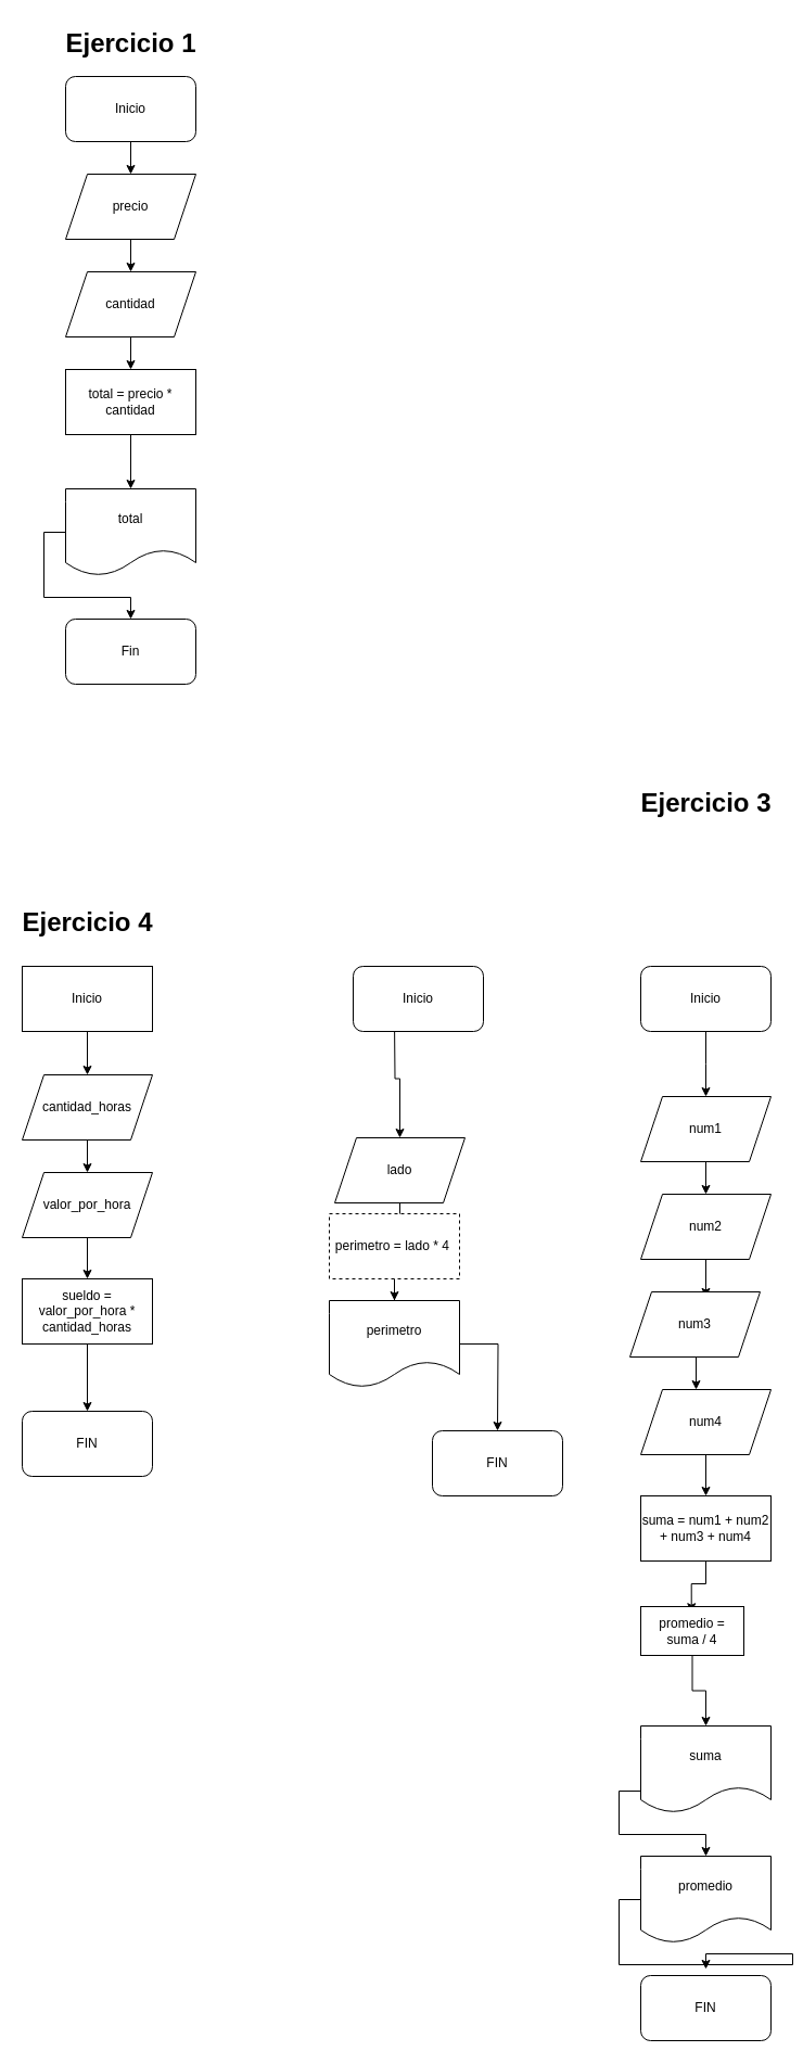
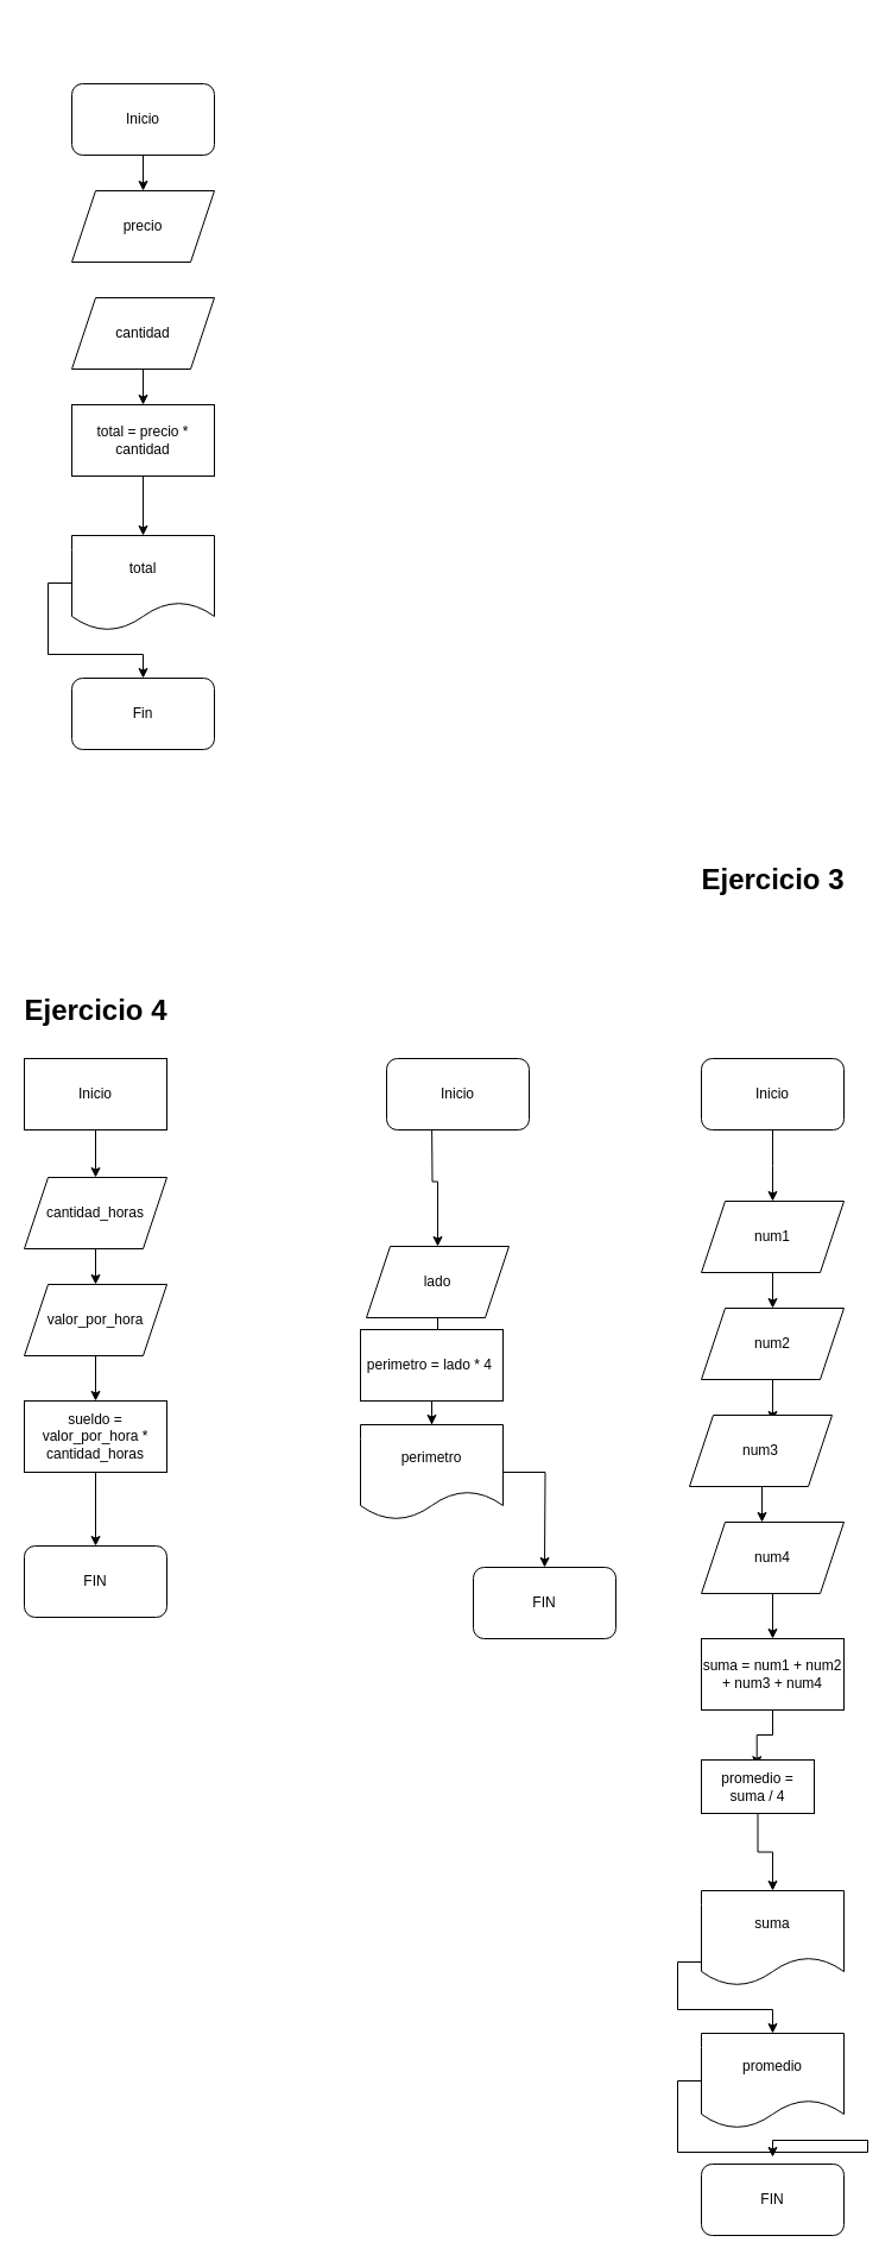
- <mxCell id="52" value="Ejercicio 1" style="text;strokeColor=none;fillColor=none;html=1;fontSize=24;fontStyle=1;verticalAlign=middle;align=center;" vertex="1" parent="1"><mxGeometry x="70" y="20" width="100" height="40" as="geometry" /></mxCell>
- <mxCell id="45" style="edgeStyle=orthogonalEdgeStyle;rounded=0;orthogonalLoop=1;jettySize=auto;html=1;exitX=0.5;exitY=1;exitDx=0;exitDy=0;entryX=0.5;entryY=0;entryDx=0;entryDy=0;" edge="1" parent="1" source="46" target="44"><mxGeometry relative="1" as="geometry" /></mxCell>
- <mxCell id="8" value="perimetro = lado * 4&amp;nbsp;" style="rounded=0;whiteSpace=wrap;html=1;dashed=1;" vertex="1" parent="1"><mxGeometry x="303" y="1118" width="120" height="60" as="geometry" /></mxCell>
+ <mxCell id="8" value="perimetro = lado * 4&amp;nbsp;" style="rounded=0;whiteSpace=wrap;html=1;" vertex="1" parent="1"><mxGeometry x="303" y="1118" width="120" height="60" as="geometry" /></mxCell>
